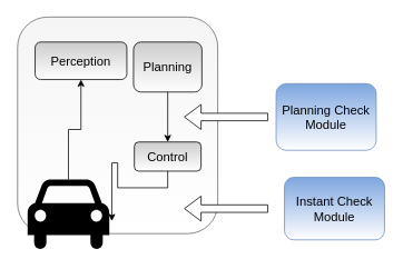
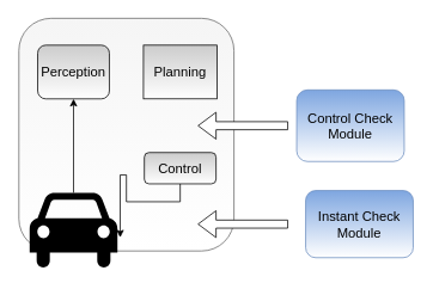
- <mxCell id="5" value="&lt;font style=&quot;font-size: 15px&quot;&gt;Perception&lt;/font&gt;" style="rounded=1;whiteSpace=wrap;html=1;fontSize=19;fillColor=#CCCCCC;gradientColor=#ffffff;" vertex="1" parent="1"><mxGeometry x="41" y="50" width="110" height="45" as="geometry" /></mxCell>
+ <mxCell id="5" value="&lt;font style=&quot;font-size: 15px&quot;&gt;Perception&lt;/font&gt;" style="rounded=1;whiteSpace=wrap;html=1;fontSize=19;fillColor=#CCCCCC;gradientColor=#ffffff;" vertex="1" parent="1"><mxGeometry x="41" y="50" width="80" height="60" as="geometry" /></mxCell>
- <mxCell id="7" value="&lt;font style=&quot;font-size: 15px&quot;&gt;Planning&lt;/font&gt;" style="rounded=1;whiteSpace=wrap;html=1;fontSize=19;fillColor=#CCCCCC;gradientColor=#ffffff;" vertex="1" parent="1"><mxGeometry x="159" y="50" width="82" height="60" as="geometry" /></mxCell>
+ <mxCell id="7" value="&lt;font style=&quot;font-size: 15px&quot;&gt;Planning&lt;/font&gt;" style="whiteSpace=wrap;html=1;fontSize=19;fillColor=#CCCCCC;gradientColor=#ffffff;rounded=0;" vertex="1" parent="1"><mxGeometry x="159" y="50" width="82" height="60" as="geometry" /></mxCell>
- <mxCell id="6" style="edgeStyle=orthogonalEdgeStyle;rounded=0;orthogonalLoop=1;jettySize=auto;html=1;exitX=0.5;exitY=1;exitDx=0;exitDy=0;fontSize=19;" edge="1" parent="1" source="7" target="9"><mxGeometry relative="1" as="geometry" /></mxCell>
- <mxCell id="11" value="&lt;div&gt;Planning Check &lt;br&gt;&lt;/div&gt;&lt;div&gt;Module&lt;br&gt;&lt;/div&gt;" style="rounded=1;whiteSpace=wrap;html=1;fontSize=15;fillColor=#7EA6E0;strokeColor=#6c8ebf;gradientColor=#ffffff;" vertex="1" parent="1"><mxGeometry x="330" y="100" width="120" height="80" as="geometry" /></mxCell>
+ <mxCell id="11" value="&lt;div&gt;Control Check &lt;br&gt;&lt;/div&gt;&lt;div&gt;Module&lt;br&gt;&lt;/div&gt;" style="rounded=1;whiteSpace=wrap;html=1;fontSize=15;fillColor=#7EA6E0;strokeColor=#6c8ebf;gradientColor=#ffffff;" vertex="1" parent="1"><mxGeometry x="330" y="100" width="120" height="80" as="geometry" /></mxCell>
